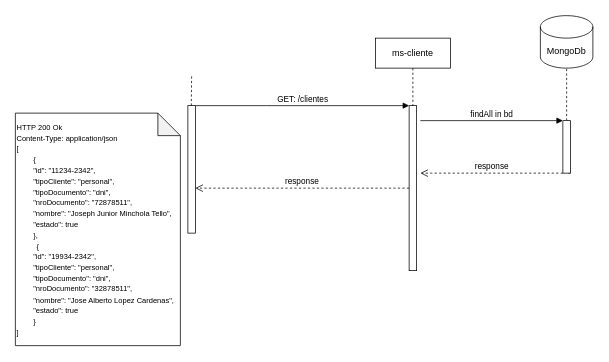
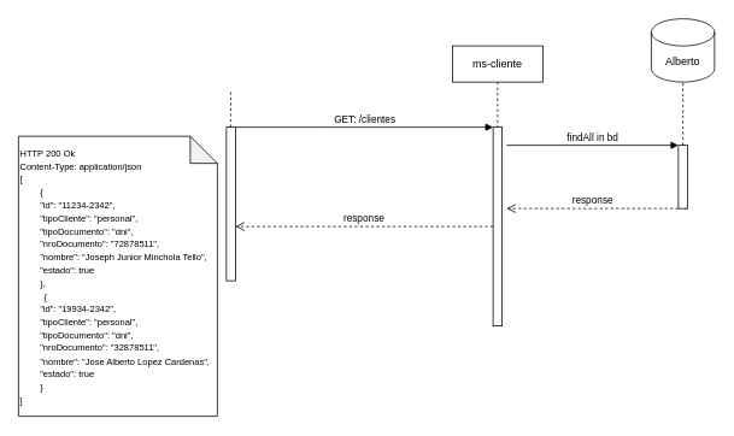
- <mxCell id="7" value="MongoDb" style="shape=cylinder3;whiteSpace=wrap;html=1;boundedLbl=1;backgroundOutline=1;size=15;" vertex="1" parent="1"><mxGeometry x="720" y="20" width="70" height="70" as="geometry" /></mxCell>
+ <mxCell id="7" value="Alberto" style="shape=cylinder3;whiteSpace=wrap;html=1;boundedLbl=1;backgroundOutline=1;size=15;" vertex="1" parent="1"><mxGeometry x="720" y="20" width="70" height="70" as="geometry" /></mxCell>
